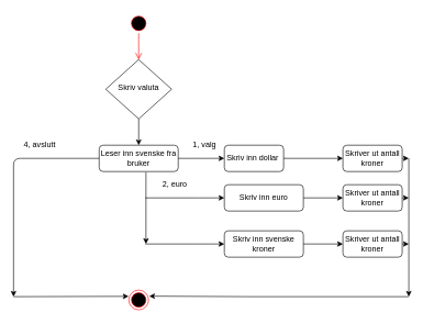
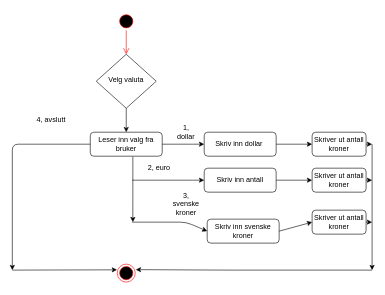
- <mxCell id="2" value="&lt;font style=&quot;font-size: 12px&quot;&gt;Skriv valuta&lt;/font&gt;" style="rhombus;whiteSpace=wrap;html=1;shadow=0;fontFamily=Helvetica;fontSize=12;align=center;strokeWidth=1;spacing=6;spacingTop=-4;" parent="1" vertex="1"><mxGeometry x="160" y="90" width="100" height="90" as="geometry" /></mxCell>
+ <mxCell id="2" value="&lt;font style=&quot;font-size: 12px&quot;&gt;Velg valuta&lt;/font&gt;" style="rhombus;whiteSpace=wrap;html=1;shadow=0;fontFamily=Helvetica;fontSize=12;align=center;strokeWidth=1;spacing=6;spacingTop=-4;" parent="1" vertex="1"><mxGeometry x="160" y="90" width="100" height="90" as="geometry" /></mxCell>
- <mxCell id="10" value="4, avslutt" style="text;html=1;strokeColor=none;fillColor=none;align=center;verticalAlign=middle;whiteSpace=wrap;rounded=0;" parent="1" vertex="1"><mxGeometry x="30" y="210" width="60" height="20" as="geometry" /></mxCell>
+ <mxCell id="10" value="4, avslutt" style="text;html=1;strokeColor=none;fillColor=none;align=center;verticalAlign=middle;whiteSpace=wrap;rounded=0;" parent="1" vertex="1"><mxGeometry x="55" y="190" width="60" height="20" as="geometry" /></mxCell>
- <mxCell id="26" value="1, valg" style="text;html=1;strokeColor=none;fillColor=none;align=center;verticalAlign=middle;whiteSpace=wrap;rounded=0;" parent="1" vertex="1"><mxGeometry x="290" y="210" width="40" height="20" as="geometry" /></mxCell>
+ <mxCell id="26" value="1, dollar" style="text;html=1;strokeColor=none;fillColor=none;align=center;verticalAlign=middle;whiteSpace=wrap;rounded=0;" parent="1" vertex="1"><mxGeometry x="290" y="210" width="40" height="20" as="geometry" /></mxCell>
- <mxCell id="6" value="&lt;span&gt;Leser inn svenske fra bruker&lt;/span&gt;" style="rounded=1;whiteSpace=wrap;html=1;" parent="1" vertex="1"><mxGeometry x="150" y="220" width="120" height="40" as="geometry" /></mxCell>
+ <mxCell id="6" value="&lt;span&gt;Leser inn valg fra bruker&lt;/span&gt;" style="rounded=1;whiteSpace=wrap;html=1;" parent="1" vertex="1"><mxGeometry x="150" y="220" width="120" height="40" as="geometry" /></mxCell>
- <mxCell id="3" value="Skriv inn dollar&amp;nbsp;" style="rounded=1;whiteSpace=wrap;html=1;fontSize=12;glass=0;strokeWidth=1;shadow=0;" parent="1" vertex="1"><mxGeometry x="340" y="220" width="90" height="40" as="geometry" /></mxCell>
+ <mxCell id="3" value="Skriv inn dollar&amp;nbsp;" style="rounded=1;whiteSpace=wrap;html=1;fontSize=12;glass=0;strokeWidth=1;shadow=0;" parent="1" vertex="1"><mxGeometry x="340" y="220" width="120" height="40" as="geometry" /></mxCell>
- <mxCell id="14" value="Skriv inn euro" style="rounded=1;whiteSpace=wrap;html=1;fontSize=12;glass=0;strokeWidth=1;shadow=0;" parent="1" vertex="1"><mxGeometry x="340" y="280" width="120" height="40" as="geometry" /></mxCell>
+ <mxCell id="14" value="Skriv inn antall" style="rounded=1;whiteSpace=wrap;html=1;fontSize=12;glass=0;strokeWidth=1;shadow=0;" parent="1" vertex="1"><mxGeometry x="340" y="280" width="120" height="40" as="geometry" /></mxCell>
+ <mxCell id="28" value="3, svenske kroner" style="text;html=1;strokeColor=none;fillColor=none;align=center;verticalAlign=middle;whiteSpace=wrap;rounded=0;" parent="1" vertex="1"><mxGeometry x="290" y="330" width="40" height="20" as="geometry" /></mxCell>
- <mxCell id="17" value="Skriv inn svenske kroner" style="rounded=1;whiteSpace=wrap;html=1;fontSize=12;glass=0;strokeWidth=1;shadow=0;" parent="1" vertex="1"><mxGeometry x="340" y="350" width="120" height="40" as="geometry" /></mxCell>
+ <mxCell id="17" value="Skriv inn svenske kroner" style="rounded=1;whiteSpace=wrap;html=1;fontSize=12;glass=0;strokeWidth=1;shadow=0;" parent="1" vertex="1"><mxGeometry x="345" y="365" width="120" height="40" as="geometry" /></mxCell>
